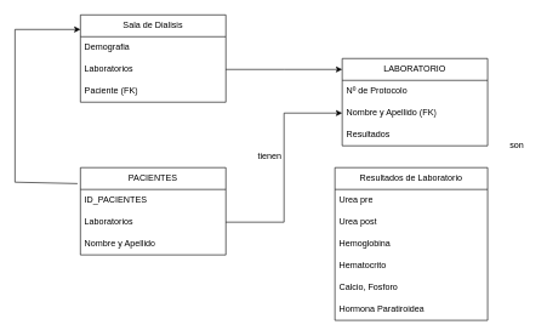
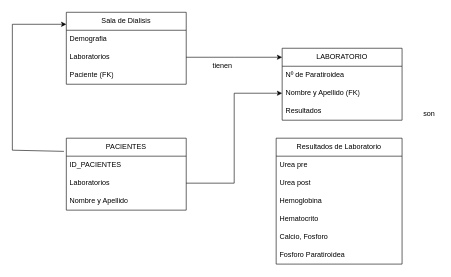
- <mxCell id="7" value="Nº de Protocolo" style="text;strokeColor=none;fillColor=none;align=left;verticalAlign=middle;spacingLeft=4;spacingRight=4;overflow=hidden;points=[[0,0.5],[1,0.5]];portConstraint=eastwest;rotatable=0;whiteSpace=wrap;html=1;" vertex="1" parent="6"><mxGeometry y="30" width="200" height="30" as="geometry" /></mxCell>
+ <mxCell id="7" value="Nº de Paratiroidea" style="text;strokeColor=none;fillColor=none;align=left;verticalAlign=middle;spacingLeft=4;spacingRight=4;overflow=hidden;points=[[0,0.5],[1,0.5]];portConstraint=eastwest;rotatable=0;whiteSpace=wrap;html=1;" vertex="1" parent="6"><mxGeometry y="30" width="200" height="30" as="geometry" /></mxCell>
- <mxCell id="25" value="son" style="text;html=1;align=center;verticalAlign=middle;resizable=0;points=[];autosize=1;strokeColor=none;fillColor=none;" vertex="1" parent="1"><mxGeometry x="690" y="185" width="40" height="30" as="geometry" /></mxCell>
+ <mxCell id="25" value="son" style="text;html=1;align=center;verticalAlign=middle;resizable=0;points=[];autosize=1;strokeColor=none;fillColor=none;" vertex="1" parent="1"><mxGeometry x="695" y="175" width="40" height="30" as="geometry" /></mxCell>
- <mxCell id="24" value="tienen" style="text;html=1;align=center;verticalAlign=middle;resizable=0;points=[];autosize=1;strokeColor=none;fillColor=none;" vertex="1" parent="1"><mxGeometry x="340" y="200" width="60" height="30" as="geometry" /></mxCell>
+ <mxCell id="24" value="tienen" style="text;html=1;align=center;verticalAlign=middle;resizable=0;points=[];autosize=1;strokeColor=none;fillColor=none;" vertex="1" parent="1"><mxGeometry x="340" y="95" width="60" height="30" as="geometry" /></mxCell>
- <mxCell id="23" value="Hormona Paratiroidea" style="text;strokeColor=none;fillColor=none;align=left;verticalAlign=middle;spacingLeft=4;spacingRight=4;overflow=hidden;points=[[0,0.5],[1,0.5]];portConstraint=eastwest;rotatable=0;whiteSpace=wrap;html=1;" vertex="1" parent="17"><mxGeometry y="180" width="210" height="30" as="geometry" /></mxCell>
+ <mxCell id="23" value="Fosforo Paratiroidea" style="text;strokeColor=none;fillColor=none;align=left;verticalAlign=middle;spacingLeft=4;spacingRight=4;overflow=hidden;points=[[0,0.5],[1,0.5]];portConstraint=eastwest;rotatable=0;whiteSpace=wrap;html=1;" vertex="1" parent="17"><mxGeometry y="180" width="210" height="30" as="geometry" /></mxCell>
